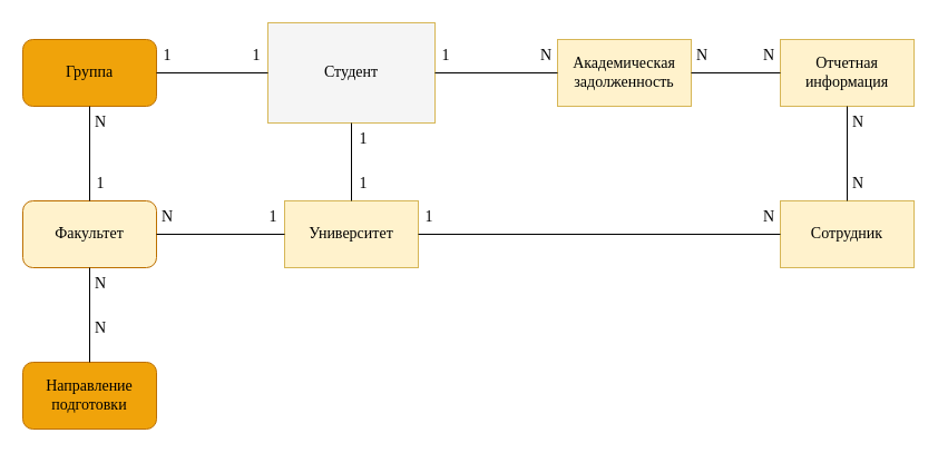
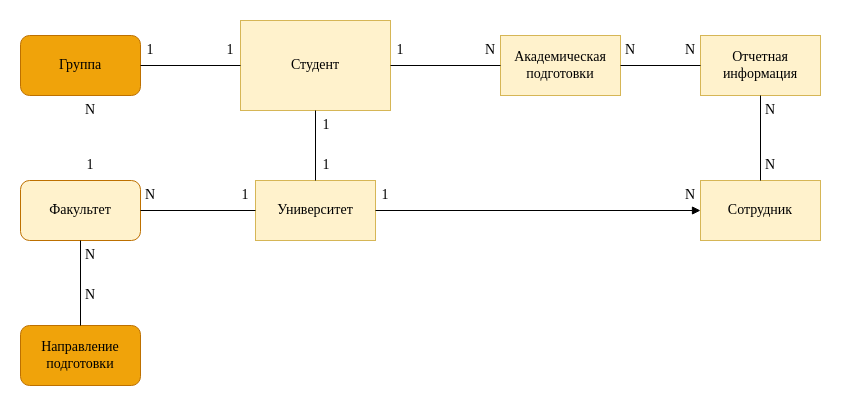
- <mxCell id="2" value="Студент" style="rounded=0;whiteSpace=wrap;html=1;fontFamily=Times New Roman;fontSize=14;fillColor=#f5f5f5;strokeColor=#d6b656;" parent="1" vertex="1"><mxGeometry x="240" y="20" width="150" height="90" as="geometry" /></mxCell>
+ <mxCell id="2" value="Студент" style="rounded=0;whiteSpace=wrap;html=1;fontFamily=Times New Roman;fontSize=14;fillColor=#fff2cc;strokeColor=#d6b656;" parent="1" vertex="1"><mxGeometry x="240" y="20" width="150" height="90" as="geometry" /></mxCell>
- <mxCell id="5" value="Академическая задолженность" style="rounded=0;whiteSpace=wrap;html=1;fontFamily=Times New Roman;fontSize=14;fillColor=#fff2cc;strokeColor=#d6b656;" parent="1" vertex="1"><mxGeometry x="500" y="35" width="120" height="60" as="geometry" /></mxCell>
+ <mxCell id="5" value="Академическая подготовки" style="rounded=0;whiteSpace=wrap;html=1;fontFamily=Times New Roman;fontSize=14;fillColor=#fff2cc;strokeColor=#d6b656;" parent="1" vertex="1"><mxGeometry x="500" y="35" width="120" height="60" as="geometry" /></mxCell>
- <mxCell id="11" value="" style="endArrow=none;html=1;rounded=0;entryX=0.5;entryY=1;entryDx=0;entryDy=0;exitX=0.5;exitY=0;exitDx=0;exitDy=0;fontFamily=Times New Roman;fontSize=14;" parent="1" source="8" target="7" edge="1"><mxGeometry width="50" height="50" relative="1" as="geometry"><mxPoint x="265" y="150" as="sourcePoint" /><mxPoint x="365" y="150" as="targetPoint" /></mxGeometry></mxCell>
- <mxCell id="30" value="" style="endArrow=none;html=1;rounded=0;exitX=1;exitY=0.5;exitDx=0;exitDy=0;entryX=0;entryY=0.5;entryDx=0;entryDy=0;fontFamily=Times New Roman;fontSize=14;" parent="1" source="4" target="3" edge="1"><mxGeometry width="50" height="50" relative="1" as="geometry"><mxPoint x="560" y="105" as="sourcePoint" /><mxPoint x="560" y="190" as="targetPoint" /></mxGeometry></mxCell>
+ <mxCell id="30" value="" style="endArrow=block;html=1;rounded=0;exitX=1;exitY=0.5;exitDx=0;exitDy=0;entryX=0;entryY=0.5;entryDx=0;entryDy=0;fontFamily=Times New Roman;fontSize=14;" parent="1" source="4" target="3" edge="1"><mxGeometry width="50" height="50" relative="1" as="geometry"><mxPoint x="560" y="105" as="sourcePoint" /><mxPoint x="560" y="190" as="targetPoint" /></mxGeometry></mxCell>
